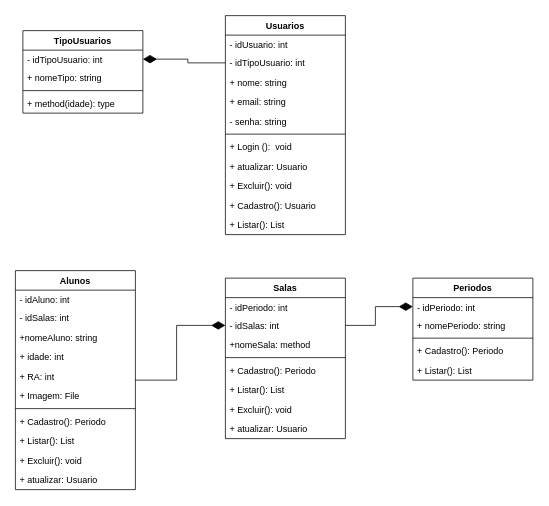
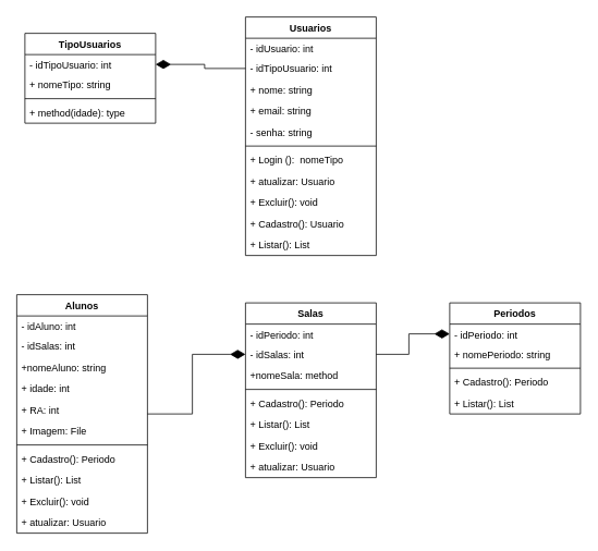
- <mxCell id="14" value="+ Login ():  void" style="text;strokeColor=none;fillColor=none;align=left;verticalAlign=top;spacingLeft=4;spacingRight=4;overflow=hidden;rotatable=0;points=[[0,0.5],[1,0.5]];portConstraint=eastwest;" vertex="1" parent="7"><mxGeometry y="162" width="160" height="26" as="geometry" /></mxCell>
+ <mxCell id="14" value="+ Login ():  nomeTipo" style="text;strokeColor=none;fillColor=none;align=left;verticalAlign=top;spacingLeft=4;spacingRight=4;overflow=hidden;rotatable=0;points=[[0,0.5],[1,0.5]];portConstraint=eastwest;" vertex="1" parent="7"><mxGeometry y="162" width="160" height="26" as="geometry" /></mxCell>
